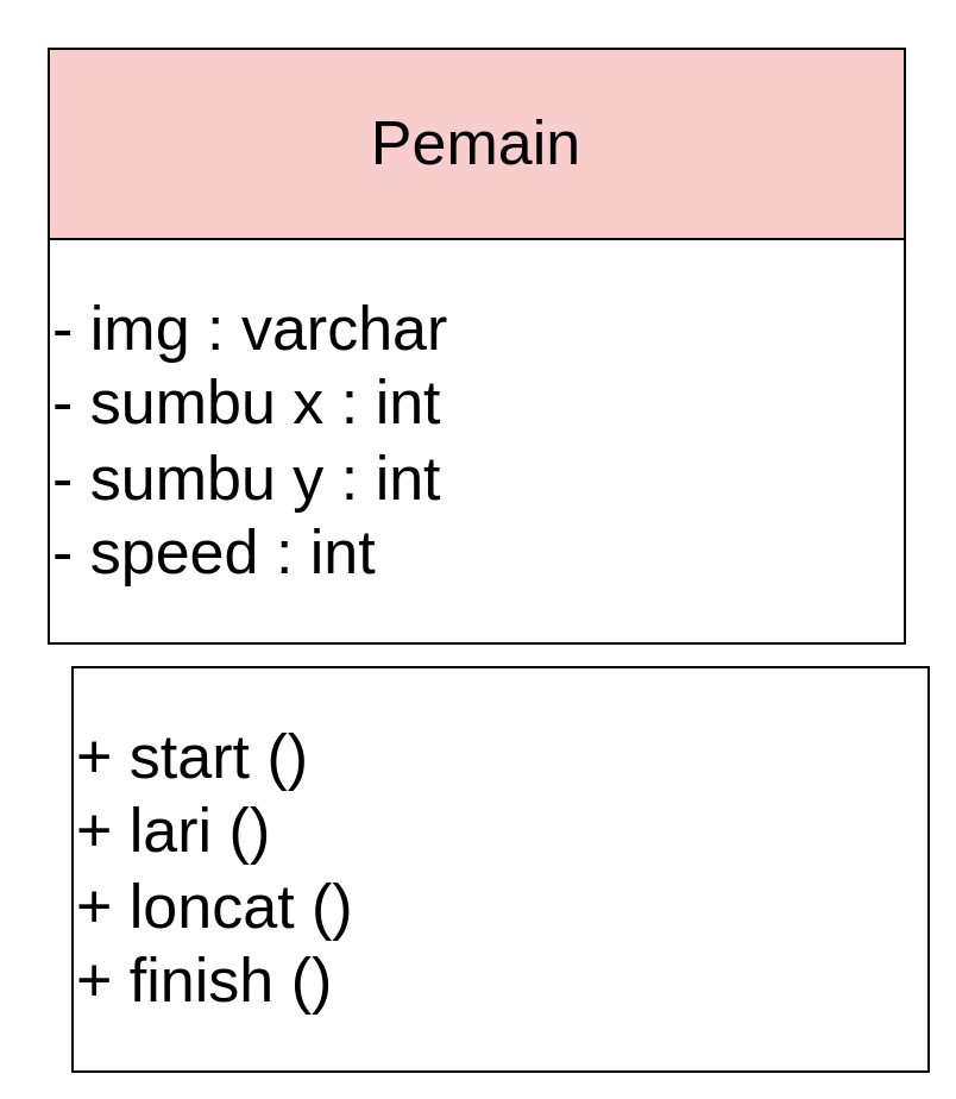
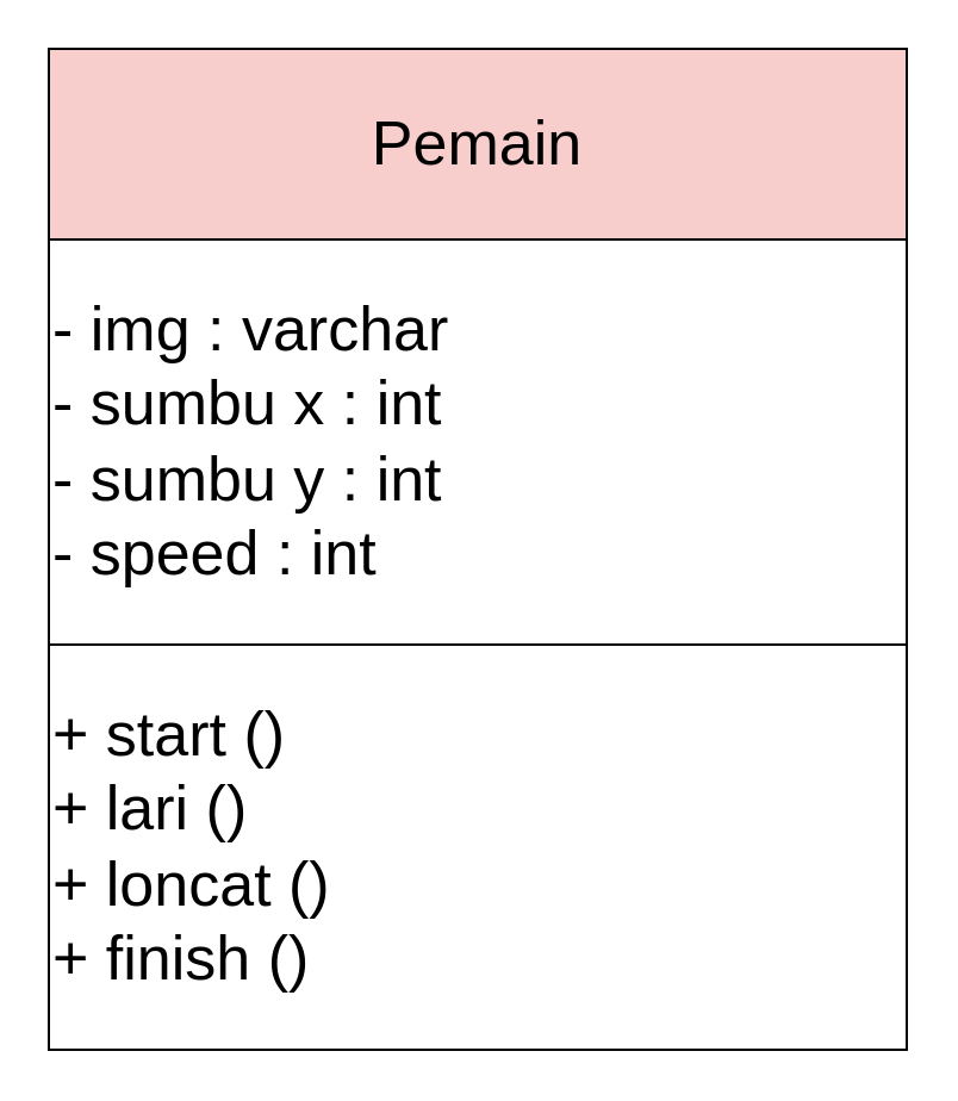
- <mxCell id="4" value="&lt;div style=&quot;&quot;&gt;&lt;div style=&quot;border-color: var(--border-color); font-size: 26px;&quot;&gt;+ start ()&lt;/div&gt;&lt;div style=&quot;border-color: var(--border-color); font-size: 26px;&quot;&gt;+ lari ()&lt;/div&gt;&lt;div style=&quot;border-color: var(--border-color);&quot;&gt;&lt;span style=&quot;border-color: var(--border-color); font-size: 26px;&quot;&gt;+ loncat ()&lt;/span&gt;&lt;/div&gt;&lt;div style=&quot;border-color: var(--border-color);&quot;&gt;&lt;span style=&quot;border-color: var(--border-color); font-size: 26px;&quot;&gt;+ finish ()&lt;/span&gt;&lt;/div&gt;&lt;/div&gt;" style="rounded=0;whiteSpace=wrap;html=1;align=left;" vertex="1" parent="1"><mxGeometry x="30" y="280" width="360" height="170" as="geometry" /></mxCell>
+ <mxCell id="4" value="&lt;div style=&quot;&quot;&gt;&lt;div style=&quot;border-color: var(--border-color); font-size: 26px;&quot;&gt;+ start ()&lt;/div&gt;&lt;div style=&quot;border-color: var(--border-color); font-size: 26px;&quot;&gt;+ lari ()&lt;/div&gt;&lt;div style=&quot;border-color: var(--border-color);&quot;&gt;&lt;span style=&quot;border-color: var(--border-color); font-size: 26px;&quot;&gt;+ loncat ()&lt;/span&gt;&lt;/div&gt;&lt;div style=&quot;border-color: var(--border-color);&quot;&gt;&lt;span style=&quot;border-color: var(--border-color); font-size: 26px;&quot;&gt;+ finish ()&lt;/span&gt;&lt;/div&gt;&lt;/div&gt;" style="rounded=0;whiteSpace=wrap;html=1;align=left;" vertex="1" parent="1"><mxGeometry x="20" y="270" width="360" height="170" as="geometry" /></mxCell>
